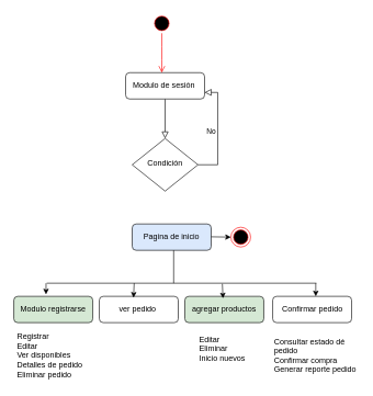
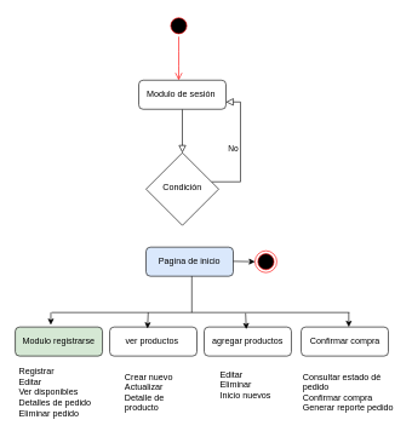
- <mxCell id="5" value="&lt;font style=&quot;vertical-align: inherit&quot;&gt;&lt;font style=&quot;vertical-align: inherit&quot;&gt;&lt;font style=&quot;vertical-align: inherit&quot;&gt;&lt;font style=&quot;vertical-align: inherit&quot;&gt;Condición&lt;/font&gt;&lt;/font&gt;&lt;/font&gt;&lt;/font&gt;" style="rhombus;whiteSpace=wrap;html=1;shadow=0;fontFamily=Helvetica;fontSize=12;align=center;strokeWidth=1;spacing=6;spacingTop=-4;" parent="1" vertex="1"><mxGeometry x="200" y="210" width="100" height="80" as="geometry" /></mxCell>
+ <mxCell id="5" value="&lt;font style=&quot;vertical-align: inherit&quot;&gt;&lt;font style=&quot;vertical-align: inherit&quot;&gt;&lt;font style=&quot;vertical-align: inherit&quot;&gt;&lt;font style=&quot;vertical-align: inherit&quot;&gt;Condición&lt;/font&gt;&lt;/font&gt;&lt;/font&gt;&lt;/font&gt;" style="rhombus;whiteSpace=wrap;html=1;shadow=0;fontFamily=Helvetica;fontSize=12;align=center;strokeWidth=1;spacing=6;spacingTop=-4;" parent="1" vertex="1"><mxGeometry x="200" y="210" width="100" height="100" as="geometry" /></mxCell>
- <mxCell id="8" value="ver pedido&amp;nbsp;" style="rounded=1;whiteSpace=wrap;html=1;fontSize=12;glass=0;strokeWidth=1;shadow=0;" vertex="1" parent="1"><mxGeometry x="150" y="450" width="120" height="40" as="geometry" /></mxCell>
+ <mxCell id="8" value="ver productos&amp;nbsp;" style="rounded=1;whiteSpace=wrap;html=1;fontSize=12;glass=0;strokeWidth=1;shadow=0;" vertex="1" parent="1"><mxGeometry x="150" y="450" width="120" height="40" as="geometry" /></mxCell>
- <mxCell id="9" value="agregar productos" style="rounded=1;whiteSpace=wrap;html=1;fontSize=12;glass=0;strokeWidth=1;shadow=0;fillColor=#d5e8d4;" vertex="1" parent="1"><mxGeometry x="280" y="450" width="120" height="40" as="geometry" /></mxCell>
+ <mxCell id="9" value="agregar productos" style="rounded=1;whiteSpace=wrap;html=1;fontSize=12;glass=0;strokeWidth=1;shadow=0;" vertex="1" parent="1"><mxGeometry x="280" y="450" width="120" height="40" as="geometry" /></mxCell>
- <mxCell id="10" value="Confirmar pedido" style="rounded=1;whiteSpace=wrap;html=1;fontSize=12;glass=0;strokeWidth=1;shadow=0;" vertex="1" parent="1"><mxGeometry x="413.5" y="450" width="120" height="40" as="geometry" /></mxCell>
+ <mxCell id="10" value="Confirmar compra" style="rounded=1;whiteSpace=wrap;html=1;fontSize=12;glass=0;strokeWidth=1;shadow=0;" vertex="1" parent="1"><mxGeometry x="413.5" y="450" width="120" height="40" as="geometry" /></mxCell>
+ <mxCell id="22" value="&lt;div style=&quot;text-align: left&quot;&gt;&lt;span&gt;Crear nuevo&lt;/span&gt;&lt;/div&gt;&lt;div style=&quot;text-align: left&quot;&gt;&lt;span&gt;Actualizar&amp;nbsp;&lt;/span&gt;&lt;/div&gt;&lt;div style=&quot;text-align: left&quot;&gt;&lt;span&gt;Detalle de producto&lt;/span&gt;&lt;/div&gt;" style="text;html=1;strokeColor=none;fillColor=none;align=center;verticalAlign=middle;whiteSpace=wrap;rounded=0;" vertex="1" parent="1"><mxGeometry x="170" y="510" width="70" height="60" as="geometry" /></mxCell>
